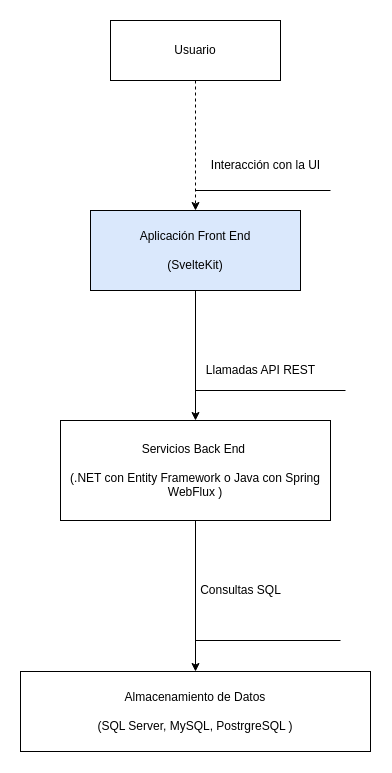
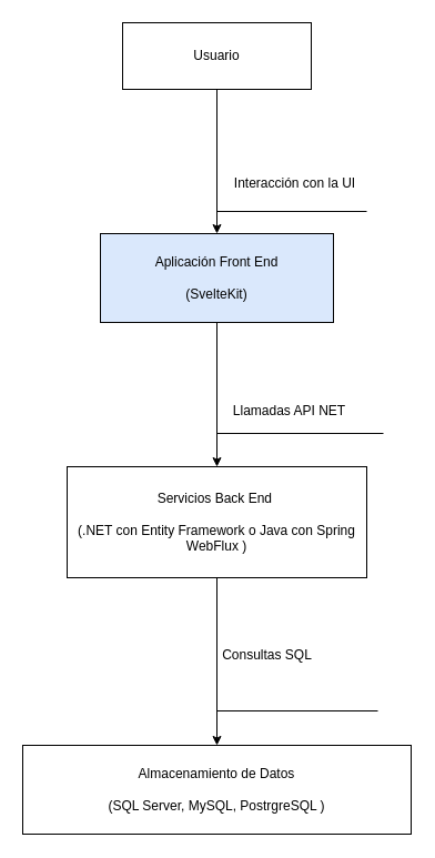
- <mxCell id="2" style="edgeStyle=none;html=1;dashed=1;" parent="1" source="3" target="5" edge="1"><mxGeometry relative="1" as="geometry"><mxPoint x="195" y="190" as="targetPoint" /></mxGeometry></mxCell>
+ <mxCell id="2" style="edgeStyle=none;html=1;" parent="1" source="3" target="5" edge="1"><mxGeometry relative="1" as="geometry"><mxPoint x="195" y="190" as="targetPoint" /></mxGeometry></mxCell>
- <mxCell id="12" value="Llamadas API REST" style="text;html=1;align=center;verticalAlign=middle;resizable=0;points=[];autosize=1;strokeColor=none;fillColor=none;" parent="1" vertex="1"><mxGeometry x="195" y="355" width="130" height="30" as="geometry" /></mxCell>
+ <mxCell id="12" value="Llamadas API NET" style="text;html=1;align=center;verticalAlign=middle;resizable=0;points=[];autosize=1;strokeColor=none;fillColor=none;" parent="1" vertex="1"><mxGeometry x="195" y="355" width="130" height="30" as="geometry" /></mxCell>
